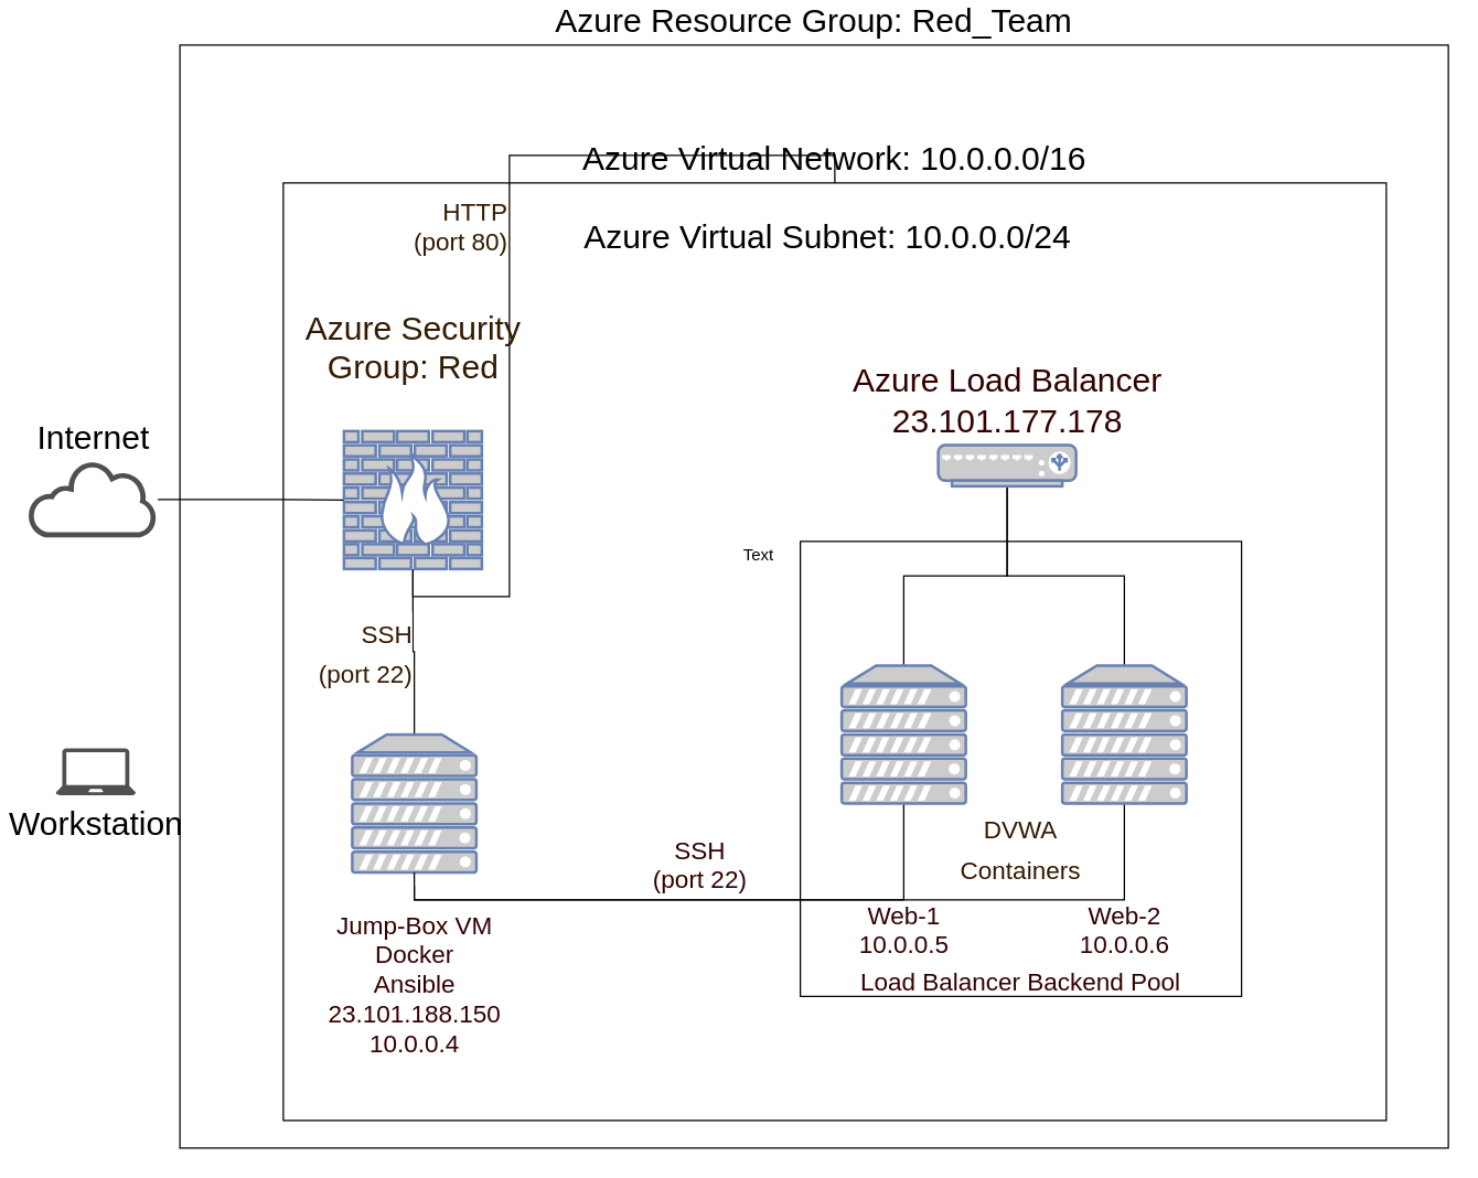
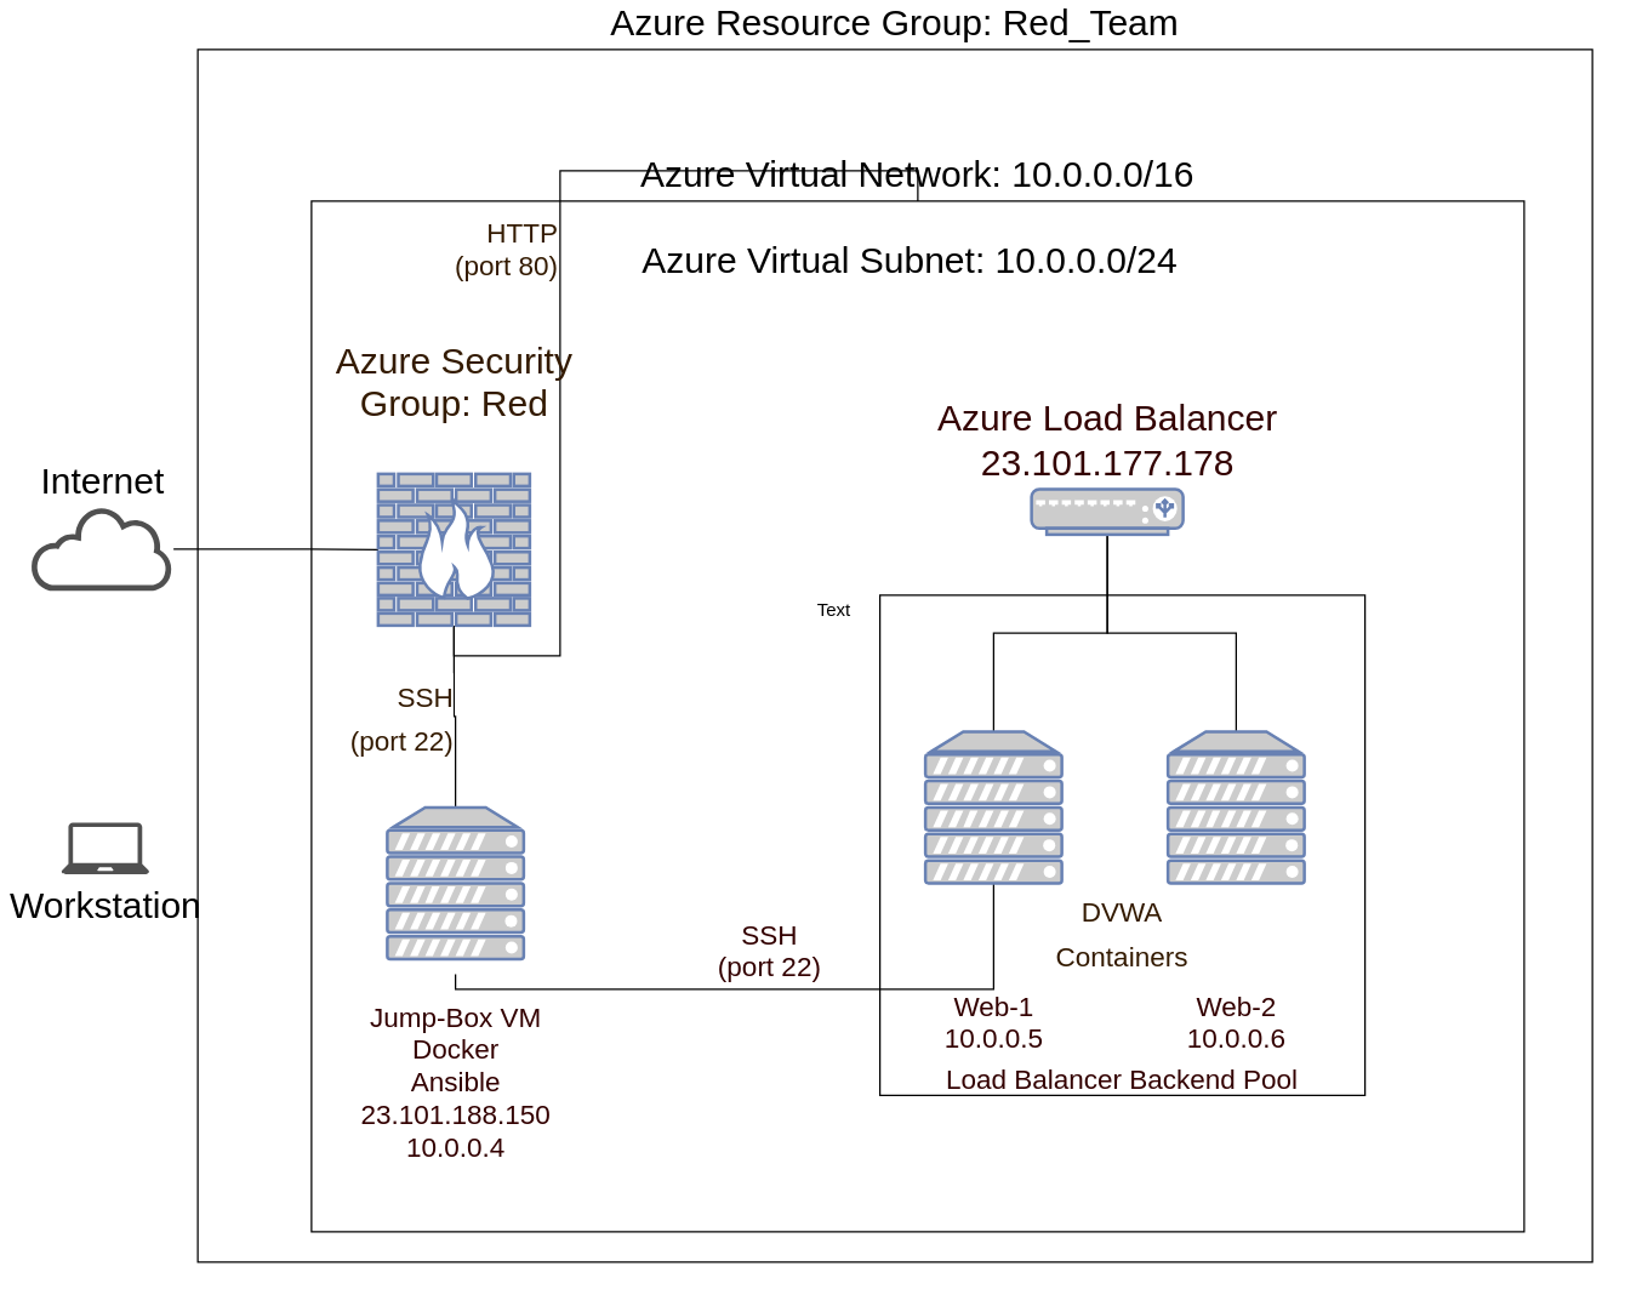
- <mxCell id="17" style="edgeStyle=orthogonalEdgeStyle;rounded=0;orthogonalLoop=1;jettySize=auto;html=1;fontSize=18;fontColor=#330000;endArrow=none;endFill=0;" parent="1" source="18" target="13" edge="1"><mxGeometry relative="1" as="geometry"><Array as="points"><mxPoint x="815" y="640" /><mxPoint x="300" y="640" /></Array></mxGeometry></mxCell>
